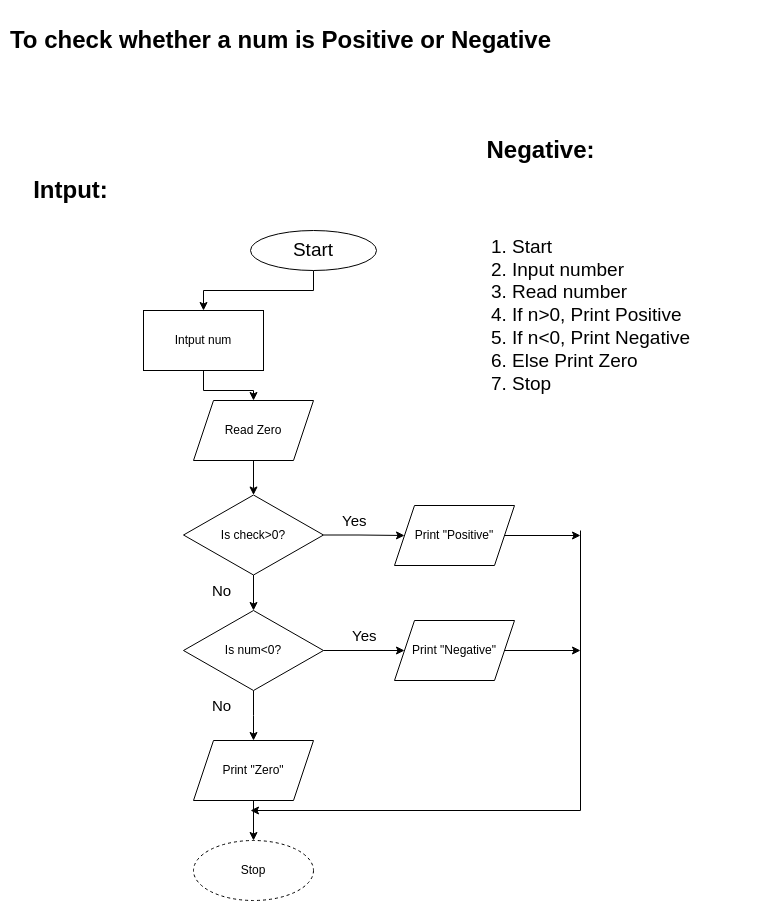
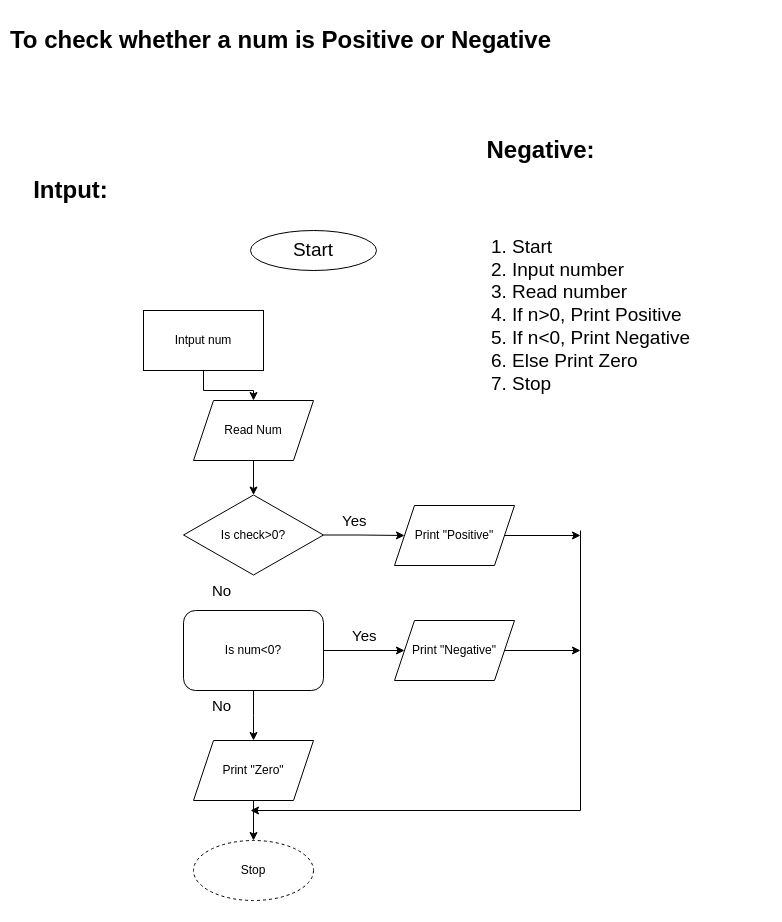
- <mxCell id="2" value="" style="edgeStyle=orthogonalEdgeStyle;rounded=0;orthogonalLoop=1;jettySize=auto;html=1;" parent="1" source="3" target="9" edge="1"><mxGeometry relative="1" as="geometry" /></mxCell>
- <mxCell id="11" value="Read Zero" style="shape=parallelogram;perimeter=parallelogramPerimeter;whiteSpace=wrap;html=1;fixedSize=1;" parent="1" vertex="1"><mxGeometry x="193" y="400" width="120" height="60" as="geometry" /></mxCell>
+ <mxCell id="11" value="Read Num" style="shape=parallelogram;perimeter=parallelogramPerimeter;whiteSpace=wrap;html=1;fixedSize=1;" parent="1" vertex="1"><mxGeometry x="193" y="400" width="120" height="60" as="geometry" /></mxCell>
- <mxCell id="12" value="" style="edgeStyle=orthogonalEdgeStyle;rounded=0;orthogonalLoop=1;jettySize=auto;html=1;" parent="1" source="14" target="17" edge="1"><mxGeometry relative="1" as="geometry" /></mxCell>
- <mxCell id="17" value="Is num&amp;lt;0?" style="rhombus;whiteSpace=wrap;html=1;" parent="1" vertex="1"><mxGeometry x="183" y="610" width="140" height="80" as="geometry" /></mxCell>
+ <mxCell id="17" value="Is num&amp;lt;0?" style="whiteSpace=wrap;html=1;rounded=1;" parent="1" vertex="1"><mxGeometry x="183" y="610" width="140" height="80" as="geometry" /></mxCell>
